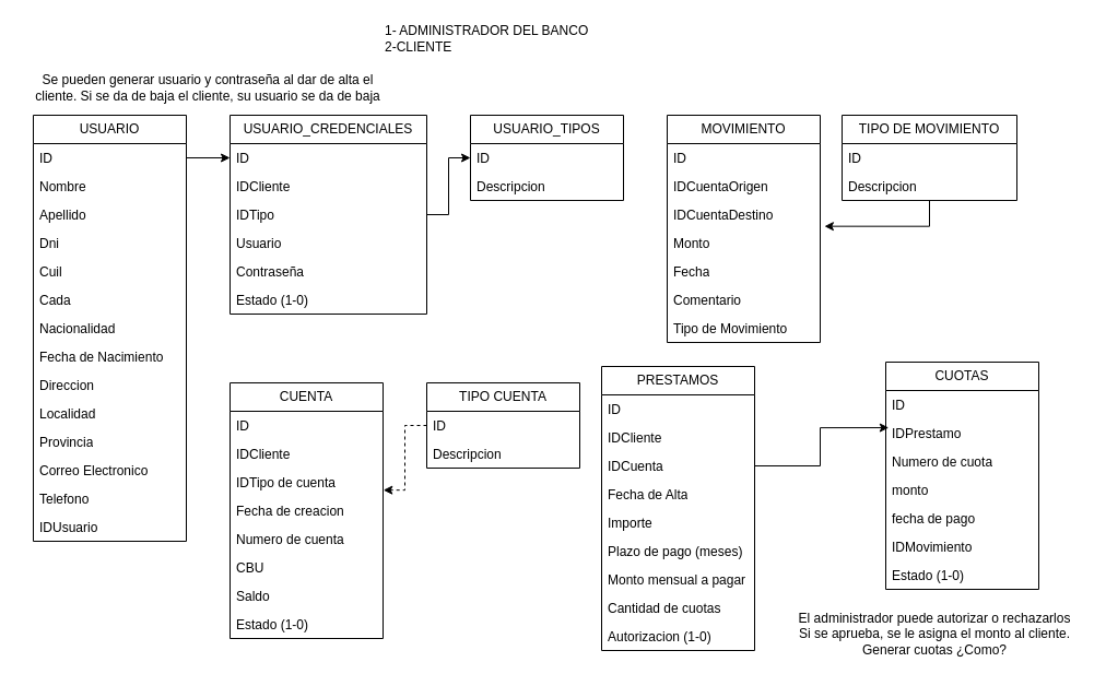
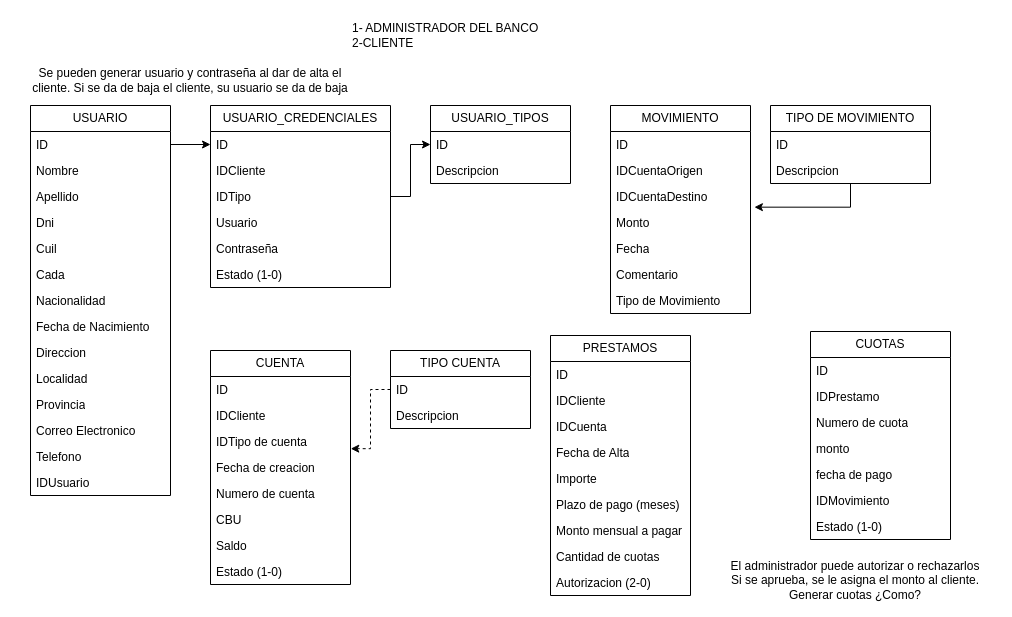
- <mxCell id="72" style="edgeStyle=orthogonalEdgeStyle;rounded=0;orthogonalLoop=1;jettySize=auto;html=1;entryX=0.02;entryY=0.31;entryDx=0;entryDy=0;entryPerimeter=0;" parent="1" source="41" target="62" edge="1"><mxGeometry relative="1" as="geometry" /></mxCell>
- <mxCell id="47" value="Autorizacion (1-0)" style="text;strokeColor=none;fillColor=none;align=left;verticalAlign=top;spacingLeft=4;spacingRight=4;overflow=hidden;rotatable=0;points=[[0,0.5],[1,0.5]];portConstraint=eastwest;whiteSpace=wrap;html=1;" parent="38" vertex="1"><mxGeometry y="234" width="140" height="26" as="geometry" /></mxCell>
+ <mxCell id="47" value="Autorizacion (2-0)" style="text;strokeColor=none;fillColor=none;align=left;verticalAlign=top;spacingLeft=4;spacingRight=4;overflow=hidden;rotatable=0;points=[[0,0.5],[1,0.5]];portConstraint=eastwest;whiteSpace=wrap;html=1;" parent="38" vertex="1"><mxGeometry y="234" width="140" height="26" as="geometry" /></mxCell>
